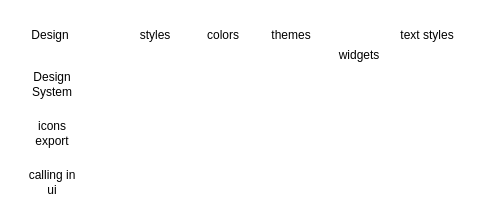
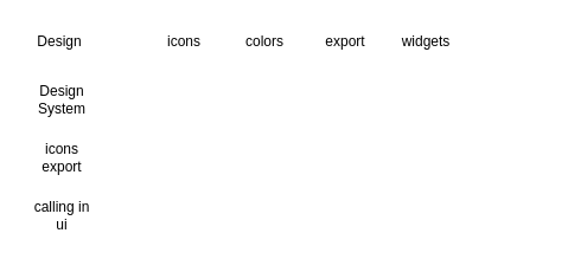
- <mxCell id="6" value="styles" style="text;html=1;strokeColor=none;fillColor=none;align=center;verticalAlign=middle;whiteSpace=wrap;rounded=0;" vertex="1" parent="1"><mxGeometry x="125" y="20" width="60" height="30" as="geometry" /></mxCell>
+ <mxCell id="6" value="icons" style="text;html=1;strokeColor=none;fillColor=none;align=center;verticalAlign=middle;whiteSpace=wrap;rounded=0;" vertex="1" parent="1"><mxGeometry x="125" y="20" width="60" height="30" as="geometry" /></mxCell>
- <mxCell id="8" value="themes" style="text;html=1;strokeColor=none;fillColor=none;align=center;verticalAlign=middle;whiteSpace=wrap;rounded=0;" vertex="1" parent="1"><mxGeometry x="261" y="20" width="60" height="30" as="geometry" /></mxCell>
+ <mxCell id="8" value="export" style="text;html=1;strokeColor=none;fillColor=none;align=center;verticalAlign=middle;whiteSpace=wrap;rounded=0;" vertex="1" parent="1"><mxGeometry x="261" y="20" width="60" height="30" as="geometry" /></mxCell>
- <mxCell id="10" value="text styles" style="text;html=1;strokeColor=none;fillColor=none;align=center;verticalAlign=middle;whiteSpace=wrap;rounded=0;" vertex="1" parent="1"><mxGeometry x="397" y="20" width="60" height="30" as="geometry" /></mxCell>
- <mxCell id="9" value="widgets" style="text;html=1;strokeColor=none;fillColor=none;align=center;verticalAlign=middle;whiteSpace=wrap;rounded=0;" vertex="1" parent="1"><mxGeometry x="329" y="40" width="60" height="30" as="geometry" /></mxCell>
+ <mxCell id="9" value="widgets" style="text;html=1;strokeColor=none;fillColor=none;align=center;verticalAlign=middle;whiteSpace=wrap;rounded=0;" vertex="1" parent="1"><mxGeometry x="329" y="20" width="60" height="30" as="geometry" /></mxCell>
